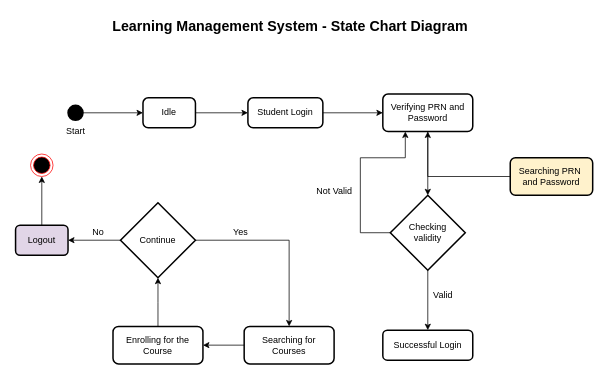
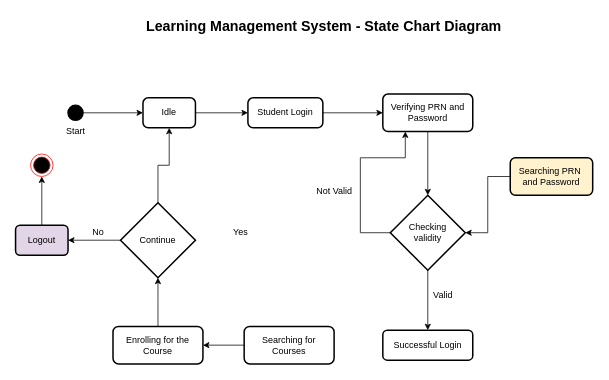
- <mxCell id="2" value="Learning Management System - State Chart Diagram" style="text;align=center;fontStyle=1;verticalAlign=middle;spacingLeft=3;spacingRight=3;strokeColor=none;rotatable=0;points=[[0,0.5],[1,0.5]];portConstraint=eastwest;html=1;fontSize=19;" vertex="1" parent="1"><mxGeometry x="156" y="20" width="459" height="30" as="geometry" /></mxCell>
+ <mxCell id="2" value="Learning Management System - State Chart Diagram" style="text;align=center;fontStyle=1;verticalAlign=middle;spacingLeft=3;spacingRight=3;strokeColor=none;rotatable=0;points=[[0,0.5],[1,0.5]];portConstraint=eastwest;html=1;fontSize=19;" vertex="1" parent="1"><mxGeometry x="201" y="20" width="459" height="30" as="geometry" /></mxCell>
- <mxCell id="14" value="" style="edgeStyle=orthogonalEdgeStyle;rounded=0;orthogonalLoop=1;jettySize=auto;html=1;" edge="1" parent="1" source="15" target="11"><mxGeometry relative="1" as="geometry" /></mxCell>
+ <mxCell id="14" value="" style="edgeStyle=orthogonalEdgeStyle;rounded=0;orthogonalLoop=1;jettySize=auto;html=1;" edge="1" parent="1" source="15" target="13"><mxGeometry relative="1" as="geometry" /></mxCell>
- <mxCell id="21" value="" style="edgeStyle=orthogonalEdgeStyle;rounded=0;orthogonalLoop=1;jettySize=auto;html=1;entryX=0.5;entryY=0;entryDx=0;entryDy=0;" edge="1" parent="1" source="23" target="18"><mxGeometry relative="1" as="geometry"><mxPoint x="390" y="320" as="targetPoint" /></mxGeometry></mxCell>
+ <mxCell id="21" value="" style="edgeStyle=orthogonalEdgeStyle;rounded=0;orthogonalLoop=1;jettySize=auto;html=1;" edge="1" parent="1" source="23" target="6"><mxGeometry relative="1" as="geometry"><mxPoint x="390" y="320" as="targetPoint" /></mxGeometry></mxCell>
